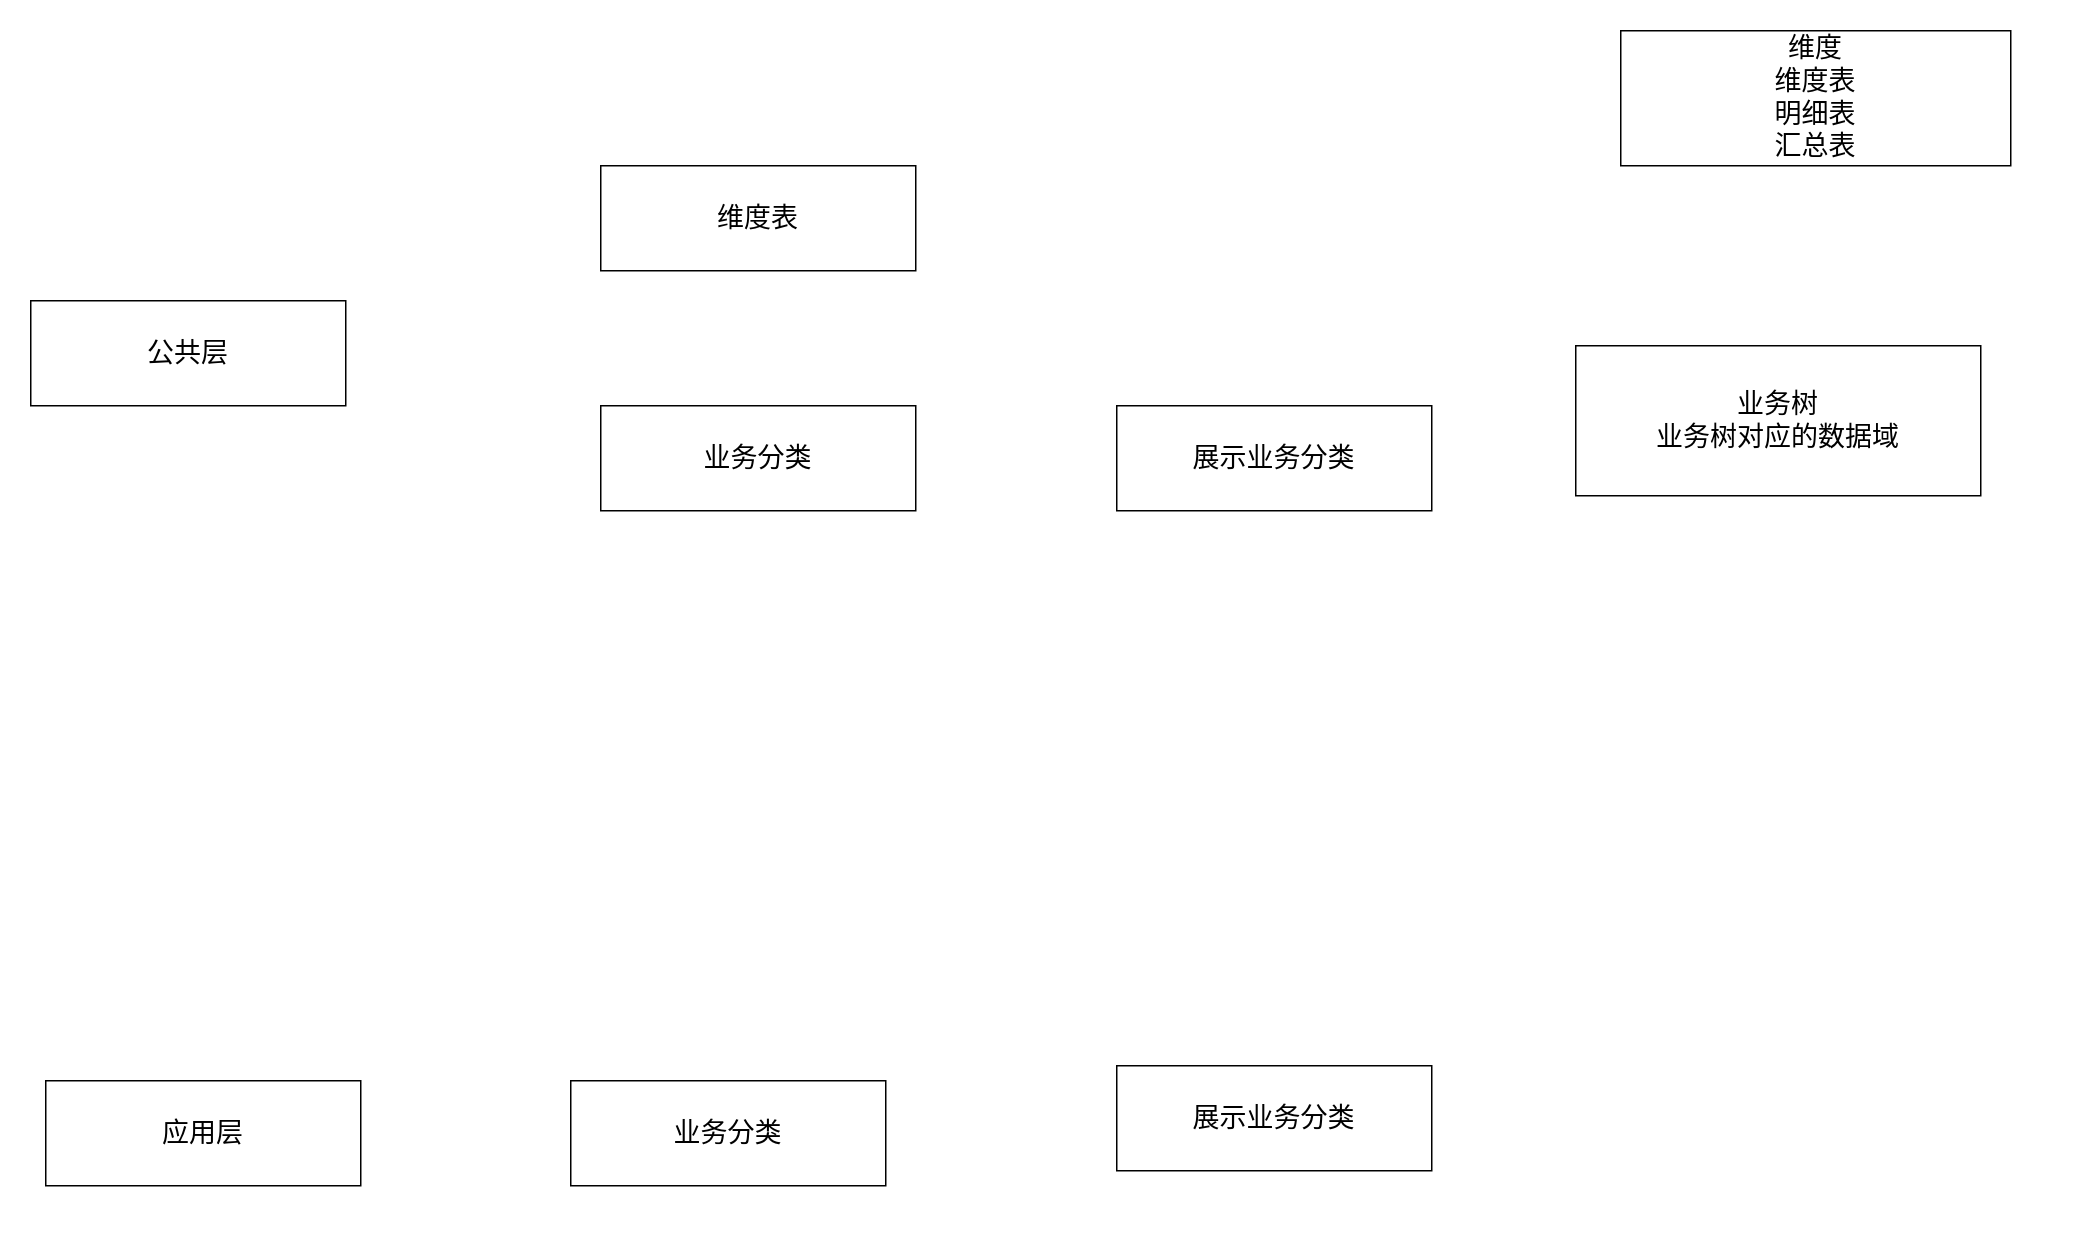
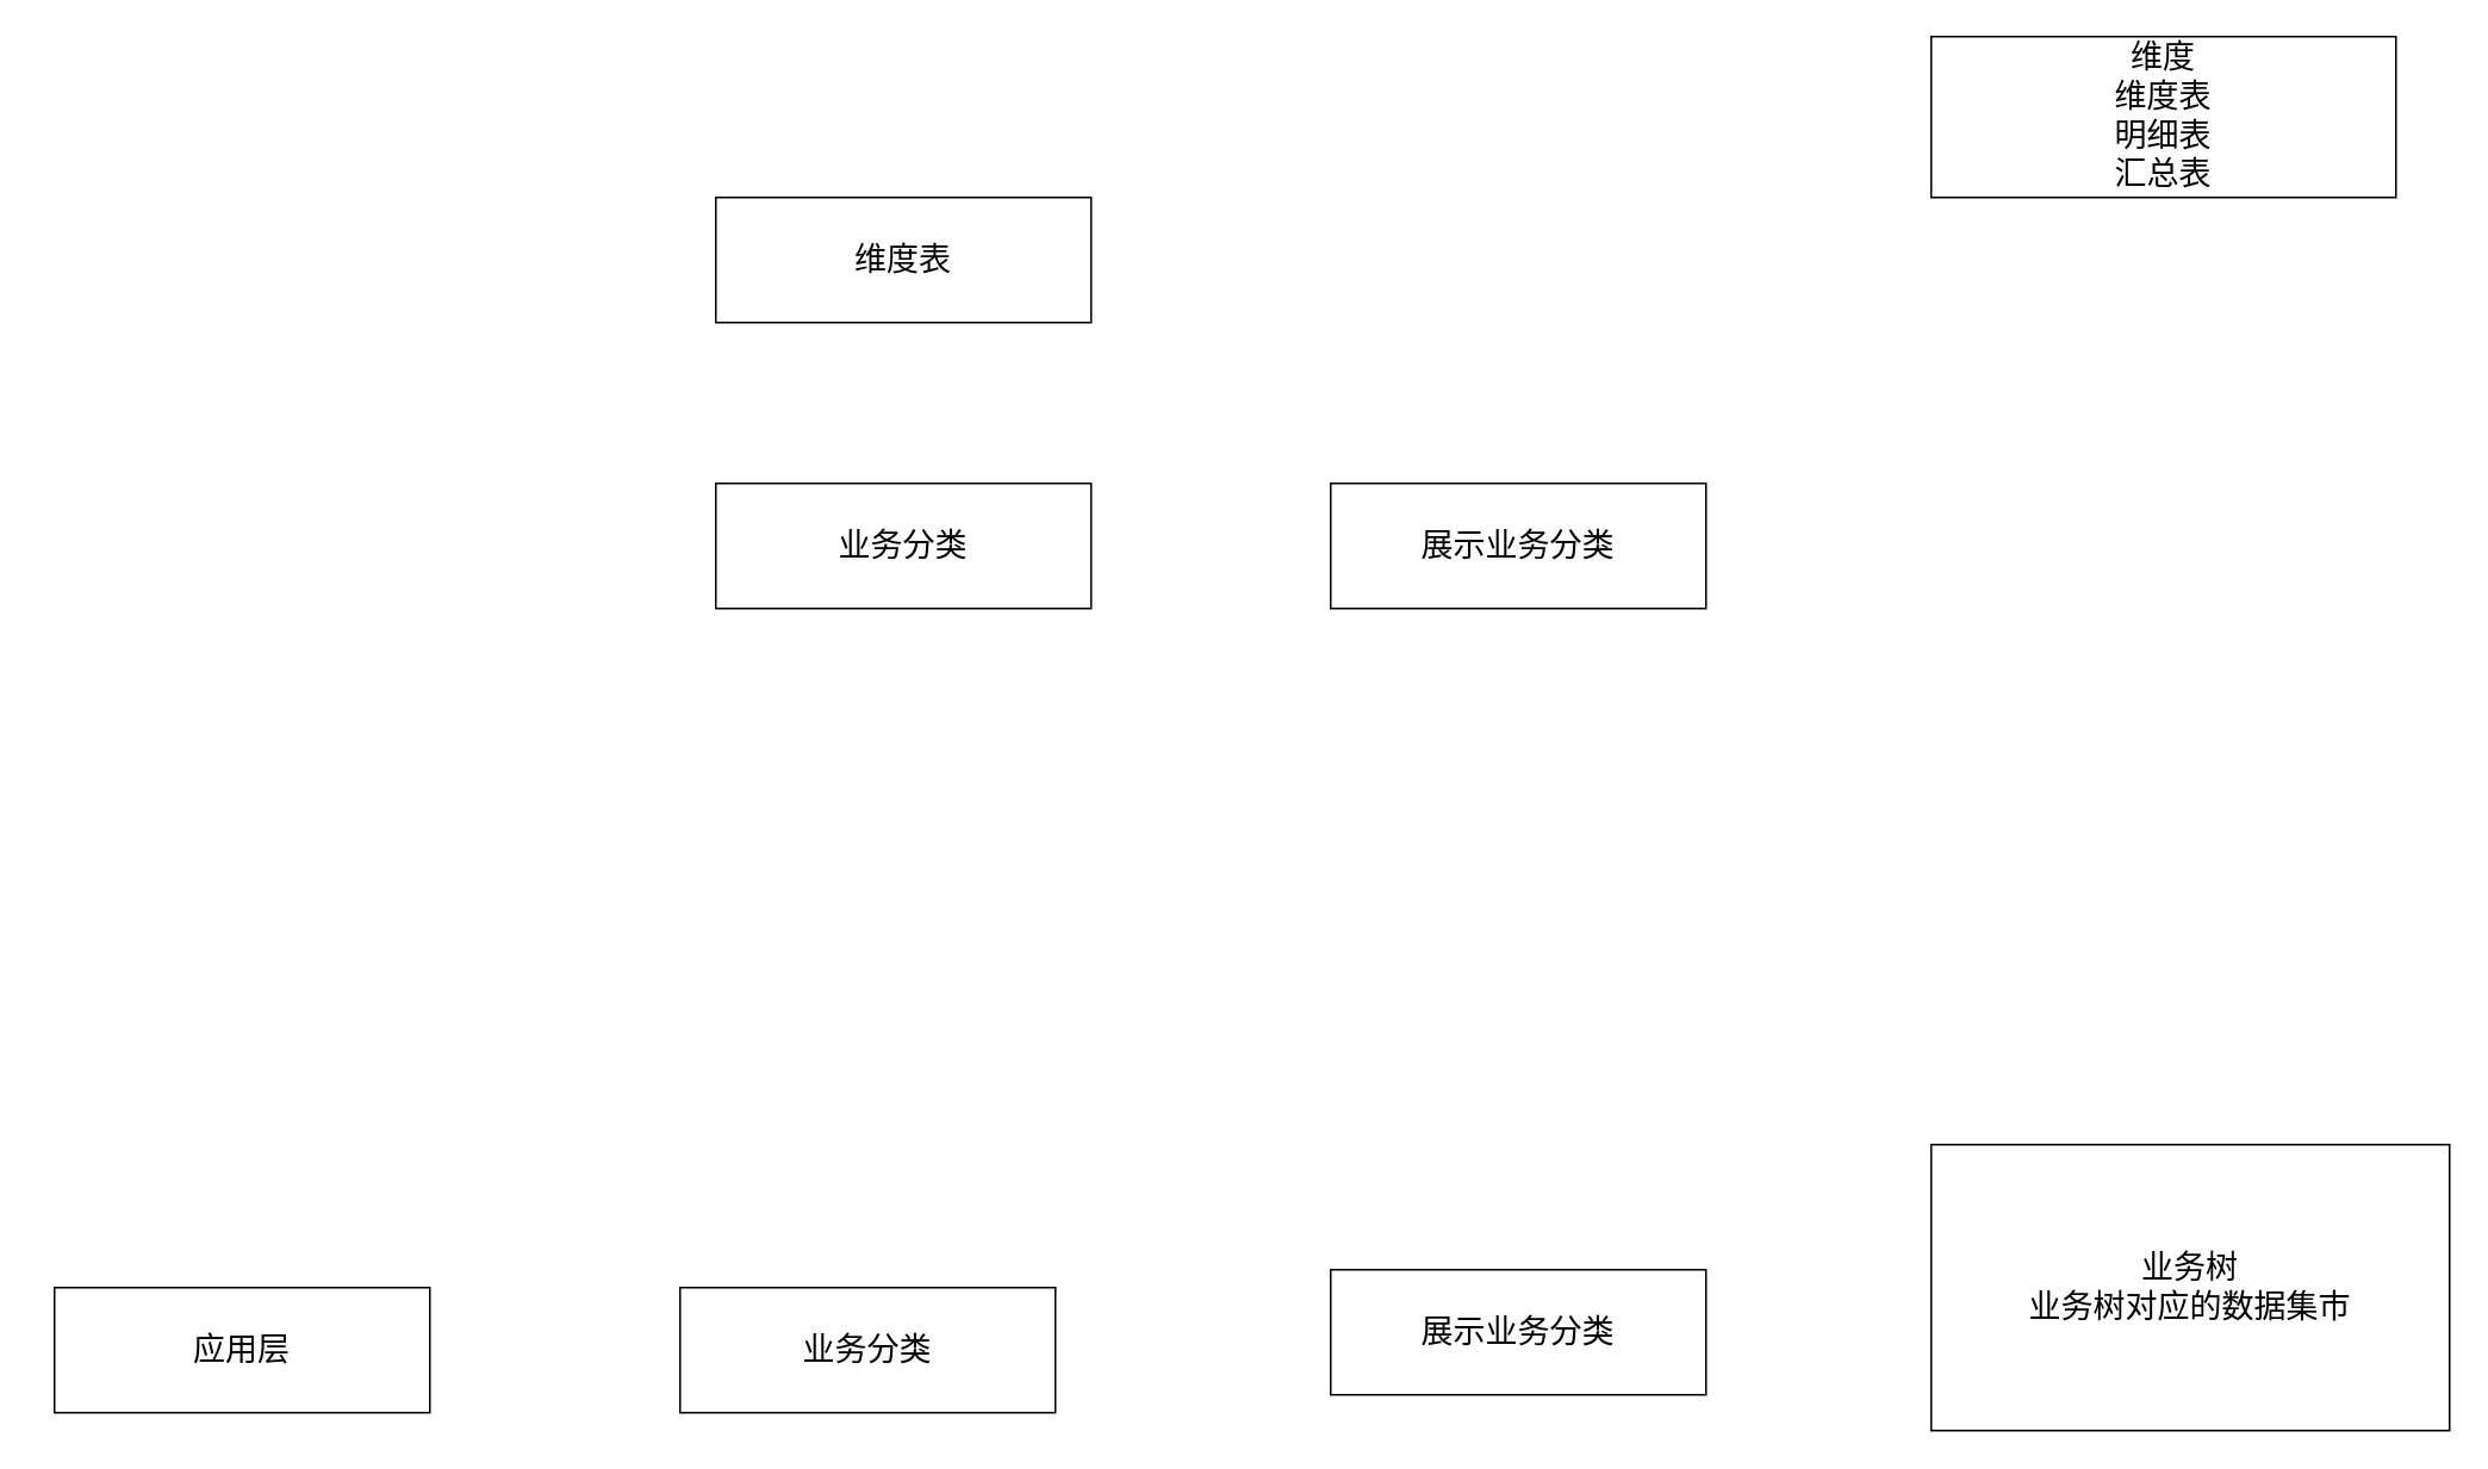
- <mxCell id="2" value="&lt;font style=&quot;font-size: 18px;&quot;&gt;公共层&lt;/font&gt;" style="rounded=0;whiteSpace=wrap;html=1;" vertex="1" parent="1"><mxGeometry x="20" y="200" width="210" height="70" as="geometry" /></mxCell>
- <mxCell id="7" value="&lt;span style=&quot;font-size: 18px;&quot;&gt;业务树&lt;br&gt;业务树对应的数据域&lt;br&gt;&lt;/span&gt;" style="rounded=0;whiteSpace=wrap;html=1;" vertex="1" parent="1"><mxGeometry x="1050" y="230" width="270" height="100" as="geometry" /></mxCell>
+ <mxCell id="11" value="&lt;font style=&quot;font-size: 18px;&quot;&gt;业务树&lt;br&gt;业务树对应的数据集市&lt;br&gt;&lt;/font&gt;" style="rounded=0;whiteSpace=wrap;html=1;" vertex="1" parent="1"><mxGeometry x="1080" y="640" width="290" height="160" as="geometry" /></mxCell>
